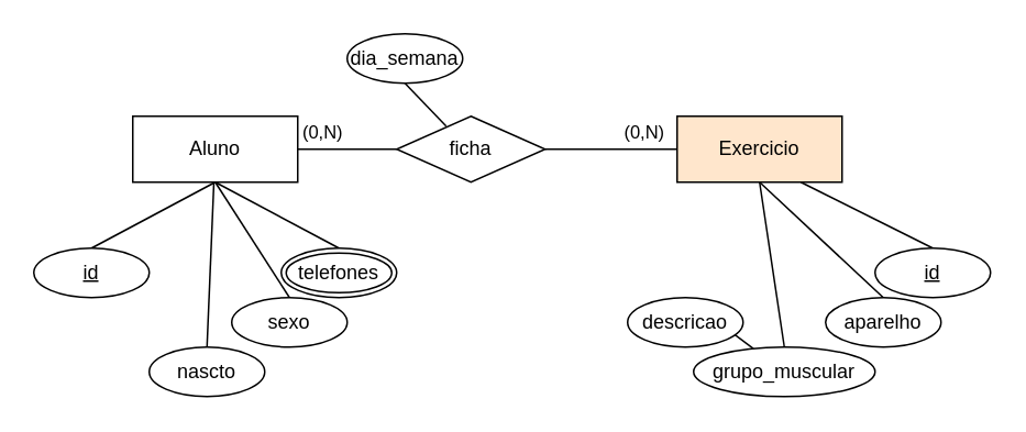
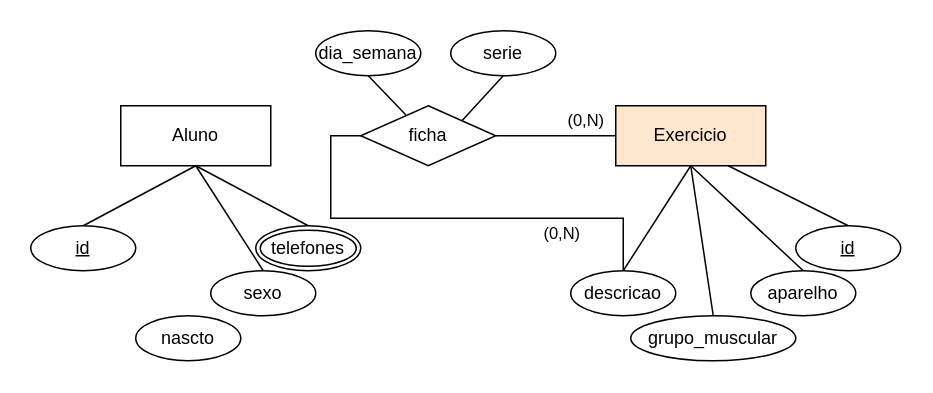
+ <mxCell id="24" value="serie" style="ellipse;whiteSpace=wrap;html=1;align=center;" vertex="1" parent="1"><mxGeometry x="300" y="20" width="70" height="30" as="geometry" /></mxCell>
+ <mxCell id="6" style="edgeStyle=none;rounded=0;orthogonalLoop=1;jettySize=auto;html=1;exitX=1;exitY=0;exitDx=0;exitDy=0;entryX=0.5;entryY=1;entryDx=0;entryDy=0;endArrow=none;endFill=0;" edge="1" parent="1" source="7" target="24"><mxGeometry relative="1" as="geometry" /></mxCell>
- <mxCell id="5" value="(0,N)" style="edgeStyle=orthogonalEdgeStyle;rounded=0;orthogonalLoop=1;jettySize=auto;html=1;exitX=0;exitY=0.5;exitDx=0;exitDy=0;entryX=1;entryY=0.5;entryDx=0;entryDy=0;endArrow=none;endFill=0;" edge="1" parent="1" source="7" target="2"><mxGeometry x="0.5" y="-10" relative="1" as="geometry"><mxPoint as="offset" /></mxGeometry></mxCell>
+ <mxCell id="5" value="(0,N)" style="edgeStyle=orthogonalEdgeStyle;rounded=0;orthogonalLoop=1;jettySize=auto;html=1;exitX=0;exitY=0.5;exitDx=0;exitDy=0;endArrow=none;endFill=0;" edge="1" parent="1" source="7" target="19"><mxGeometry x="0.5" y="-10" relative="1" as="geometry"><mxPoint as="offset" /></mxGeometry></mxCell>
- <mxCell id="10" style="edgeStyle=none;rounded=0;orthogonalLoop=1;jettySize=auto;html=1;exitX=0.5;exitY=0;exitDx=0;exitDy=0;endArrow=none;endFill=0;" edge="1" parent="1" source="11" target="2"><mxGeometry relative="1" as="geometry" /></mxCell>
- <mxCell id="18" style="edgeStyle=none;rounded=0;orthogonalLoop=1;jettySize=auto;html=1;exitX=0.5;exitY=0;exitDx=0;exitDy=0;endArrow=none;endFill=0;" edge="1" parent="1" source="19" target="21"><mxGeometry relative="1" as="geometry" /></mxCell>
+ <mxCell id="18" style="edgeStyle=none;rounded=0;orthogonalLoop=1;jettySize=auto;html=1;exitX=0.5;exitY=0;exitDx=0;exitDy=0;entryX=0.5;entryY=1;entryDx=0;entryDy=0;endArrow=none;endFill=0;" edge="1" parent="1" source="19" target="3"><mxGeometry relative="1" as="geometry" /></mxCell>
